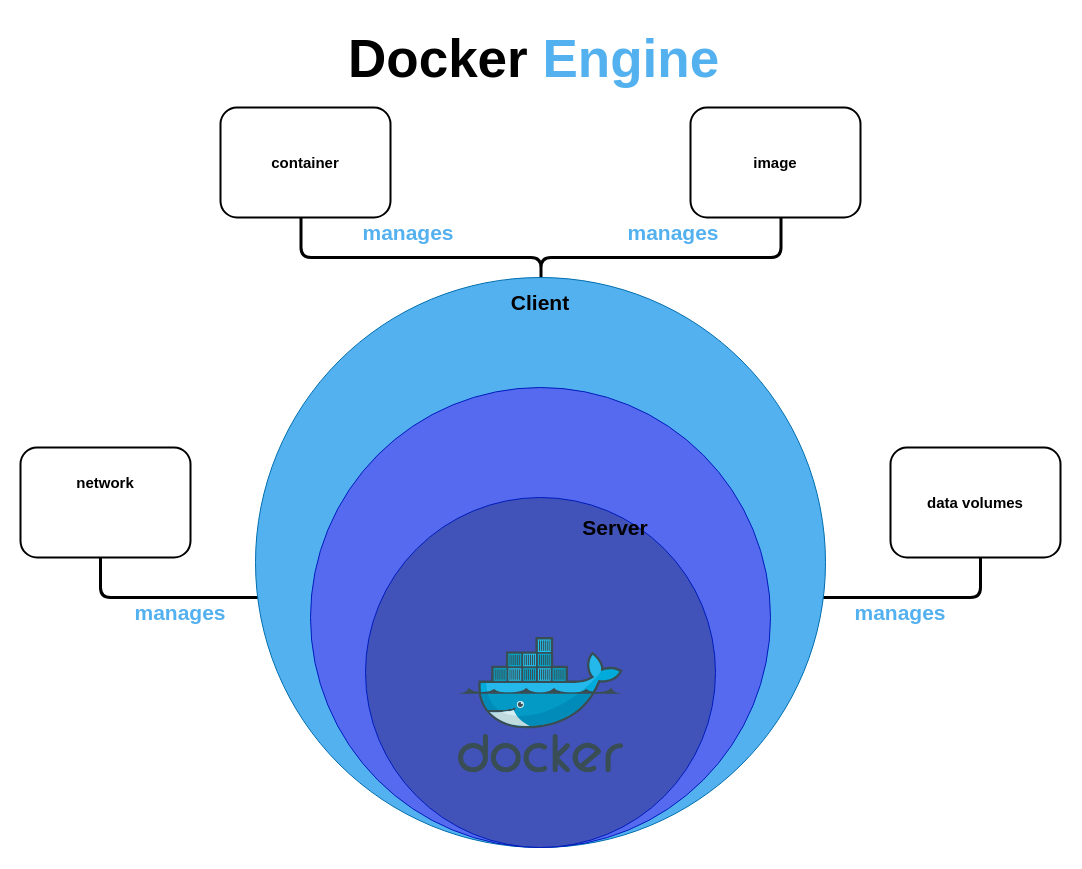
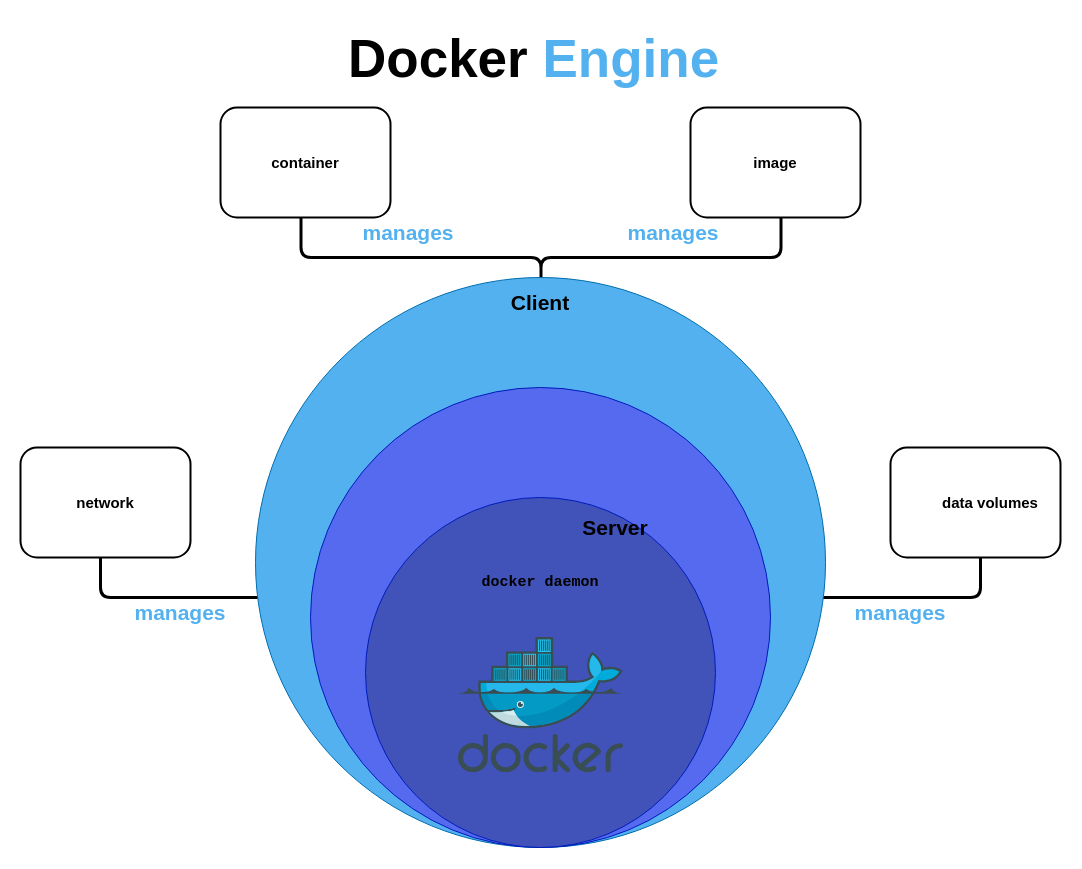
- <mxCell id="13" value="&lt;font style=&quot;font-size: 15px;&quot;&gt;&lt;b&gt;network&lt;/b&gt;&lt;/font&gt;" style="text;html=1;align=center;verticalAlign=middle;whiteSpace=wrap;rounded=0;strokeWidth=2;" vertex="1" parent="1"><mxGeometry x="60" y="467" width="90" height="30" as="geometry" /></mxCell>
+ <mxCell id="13" value="&lt;font style=&quot;font-size: 15px;&quot;&gt;&lt;b&gt;network&lt;/b&gt;&lt;/font&gt;" style="text;html=1;align=center;verticalAlign=middle;whiteSpace=wrap;rounded=0;strokeWidth=2;" vertex="1" parent="1"><mxGeometry x="60" y="487" width="90" height="30" as="geometry" /></mxCell>
- <mxCell id="16" value="&lt;font style=&quot;font-size: 15px;&quot;&gt;&lt;b&gt;data volumes&lt;/b&gt;&lt;/font&gt;" style="text;html=1;align=center;verticalAlign=middle;whiteSpace=wrap;rounded=0;strokeWidth=2;" vertex="1" parent="1"><mxGeometry x="925" y="487" width="100" height="30" as="geometry" /></mxCell>
+ <mxCell id="16" value="&lt;font style=&quot;font-size: 15px;&quot;&gt;&lt;b&gt;data volumes&lt;/b&gt;&lt;/font&gt;" style="text;html=1;align=center;verticalAlign=middle;whiteSpace=wrap;rounded=0;strokeWidth=2;" vertex="1" parent="1"><mxGeometry x="940" y="487" width="100" height="30" as="geometry" /></mxCell>
+ <mxCell id="23" value="&lt;pre&gt;&lt;font face=&quot;Courier New&quot; style=&quot;font-size: 15px;&quot;&gt;&lt;b style=&quot;&quot;&gt;docker daemon&lt;/b&gt;&lt;/font&gt;&lt;/pre&gt;" style="text;html=1;align=center;verticalAlign=middle;whiteSpace=wrap;rounded=0;strokeWidth=2;" vertex="1" parent="1"><mxGeometry x="480" y="567" width="120" height="30" as="geometry" /></mxCell>
